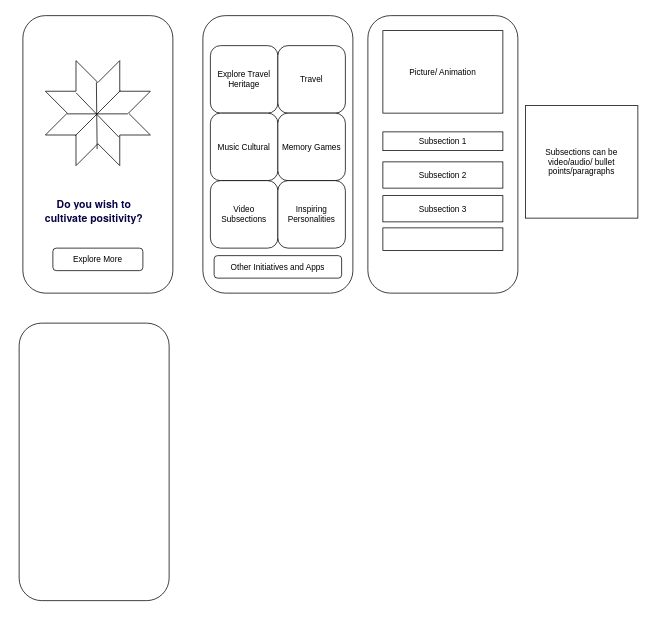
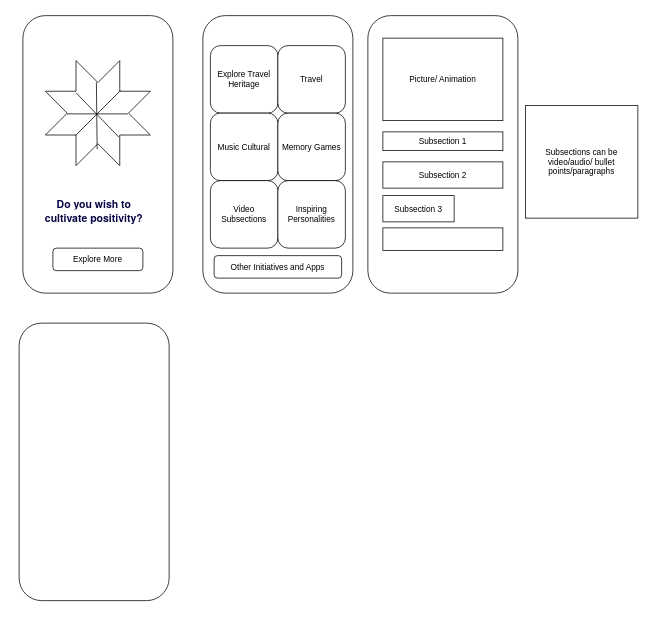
- <mxCell id="22" value="Picture/ Animation" style="rounded=0;whiteSpace=wrap;html=1;fontSize=11;" parent="1" vertex="1"><mxGeometry x="510" y="40" width="160" height="110" as="geometry" /></mxCell>
+ <mxCell id="22" value="Picture/ Animation" style="rounded=0;whiteSpace=wrap;html=1;fontSize=11;" parent="1" vertex="1"><mxGeometry x="510" y="50" width="160" height="110" as="geometry" /></mxCell>
- <mxCell id="24" value="Subsection 3" style="rounded=0;whiteSpace=wrap;html=1;fontSize=11;" parent="1" vertex="1"><mxGeometry x="510" y="260" width="160" height="35" as="geometry" /></mxCell>
+ <mxCell id="24" value="Subsection 3" style="rounded=0;whiteSpace=wrap;html=1;fontSize=11;" parent="1" vertex="1"><mxGeometry x="510" y="260" width="95" height="35" as="geometry" /></mxCell>
